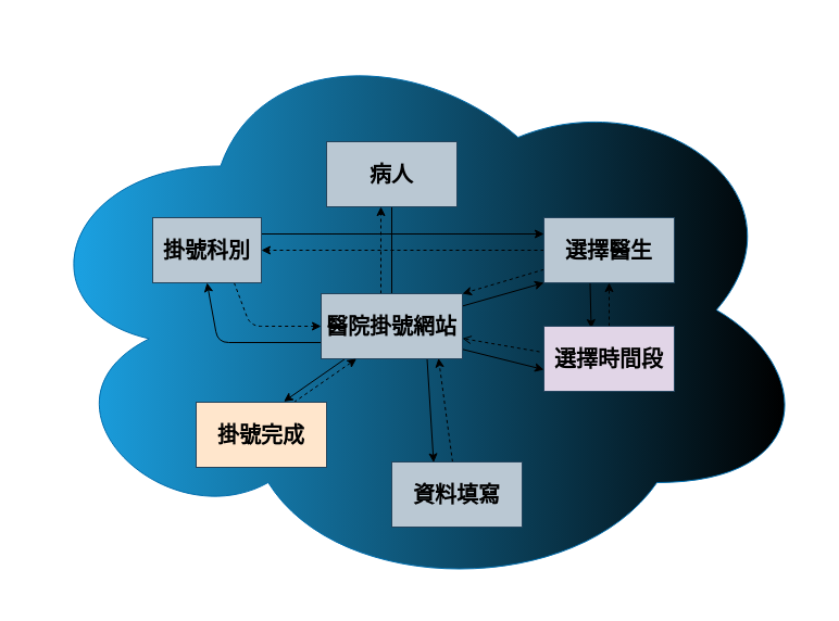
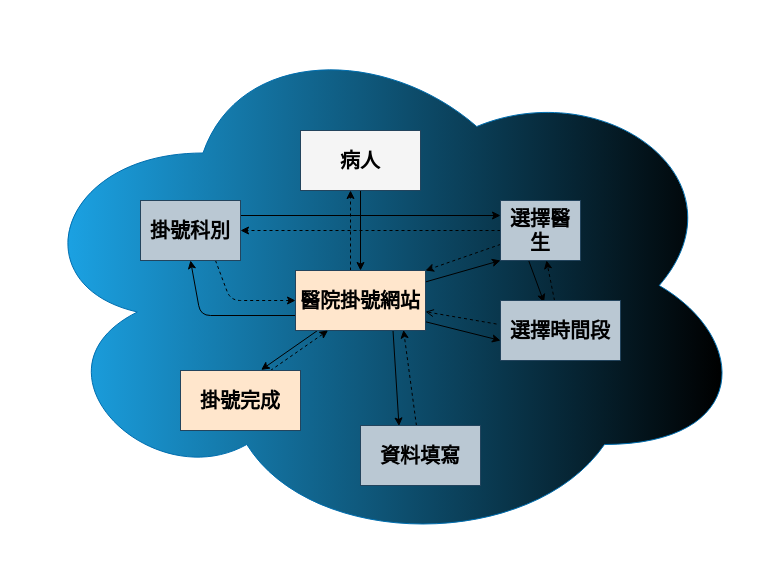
- <mxCell id="4" value="&lt;b&gt;&lt;font color=&quot;#000000&quot; style=&quot;font-size: 20px;&quot;&gt;病人&lt;/font&gt;&lt;/b&gt;" style="rounded=0;whiteSpace=wrap;html=1;gradientDirection=east;fillColor=#bac8d3;strokeColor=#23445d;" parent="1" vertex="1"><mxGeometry x="300" y="130" width="120" height="60" as="geometry" /></mxCell>
+ <mxCell id="4" value="&lt;b&gt;&lt;font color=&quot;#000000&quot; style=&quot;font-size: 20px;&quot;&gt;病人&lt;/font&gt;&lt;/b&gt;" style="rounded=0;whiteSpace=wrap;html=1;gradientDirection=east;fillColor=#f5f5f5;strokeColor=#23445d;" parent="1" vertex="1"><mxGeometry x="300" y="130" width="120" height="60" as="geometry" /></mxCell>
- <mxCell id="11" value="&lt;b&gt;&lt;font color=&quot;#000000&quot; style=&quot;font-size: 20px;&quot;&gt;選擇醫生&lt;/font&gt;&lt;/b&gt;" style="rounded=0;whiteSpace=wrap;html=1;gradientDirection=east;fillColor=#bac8d3;strokeColor=#23445d;" parent="1" vertex="1"><mxGeometry x="500" y="200" width="120" height="60" as="geometry" /></mxCell>
+ <mxCell id="11" value="&lt;b&gt;&lt;font color=&quot;#000000&quot; style=&quot;font-size: 20px;&quot;&gt;選擇醫生&lt;/font&gt;&lt;/b&gt;" style="rounded=0;whiteSpace=wrap;html=1;gradientDirection=east;fillColor=#bac8d3;strokeColor=#23445d;" parent="1" vertex="1"><mxGeometry x="500" y="200" width="80" height="60" as="geometry" /></mxCell>
- <mxCell id="3" style="edgeStyle=none;html=1;fontSize=20;fontColor=#000000;endArrow=none;" parent="1" source="4" target="21" edge="1"><mxGeometry relative="1" as="geometry" /></mxCell>
+ <mxCell id="3" style="edgeStyle=none;html=1;fontSize=20;fontColor=#000000;" parent="1" source="4" target="21" edge="1"><mxGeometry relative="1" as="geometry" /></mxCell>
- <mxCell id="21" value="&lt;b&gt;&lt;font color=&quot;#000000&quot; style=&quot;font-size: 20px;&quot;&gt;醫院掛號網站&lt;/font&gt;&lt;/b&gt;" style="rounded=0;whiteSpace=wrap;html=1;gradientDirection=east;fillColor=#bac8d3;strokeColor=#23445d;" parent="1" vertex="1"><mxGeometry x="295" y="270" width="130" height="60" as="geometry" /></mxCell>
+ <mxCell id="21" value="&lt;b&gt;&lt;font color=&quot;#000000&quot; style=&quot;font-size: 20px;&quot;&gt;醫院掛號網站&lt;/font&gt;&lt;/b&gt;" style="rounded=0;whiteSpace=wrap;html=1;gradientDirection=east;fillColor=#ffe6cc;strokeColor=#23445d;" parent="1" vertex="1"><mxGeometry x="295" y="270" width="130" height="60" as="geometry" /></mxCell>
- <mxCell id="14" value="&lt;b&gt;&lt;font color=&quot;#000000&quot; style=&quot;font-size: 20px;&quot;&gt;選擇時間段&lt;/font&gt;&lt;/b&gt;" style="rounded=0;whiteSpace=wrap;html=1;gradientDirection=east;fillColor=#e1d5e7;strokeColor=#23445d;" parent="1" vertex="1"><mxGeometry x="500" y="300" width="120" height="60" as="geometry" /></mxCell>
+ <mxCell id="14" value="&lt;b&gt;&lt;font color=&quot;#000000&quot; style=&quot;font-size: 20px;&quot;&gt;選擇時間段&lt;/font&gt;&lt;/b&gt;" style="rounded=0;whiteSpace=wrap;html=1;gradientDirection=east;fillColor=#bac8d3;strokeColor=#23445d;" parent="1" vertex="1"><mxGeometry x="500" y="300" width="120" height="60" as="geometry" /></mxCell>
